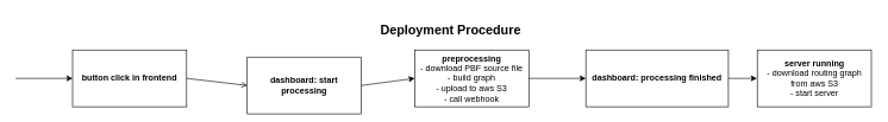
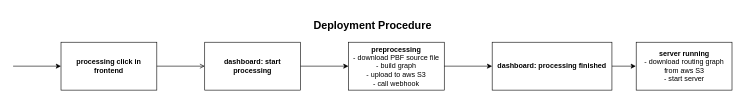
- <mxCell id="12" value="&lt;font style=&quot;font-size: 18px&quot;&gt;Deployment Procedure&lt;/font&gt;" style="text;strokeColor=none;fillColor=none;html=1;fontSize=24;fontStyle=1;verticalAlign=middle;align=center;" vertex="1" parent="1"><mxGeometry x="30" y="20" width="1200" height="40" as="geometry" /></mxCell>
+ <mxCell id="12" value="&lt;font style=&quot;font-size: 18px&quot;&gt;Deployment Procedure&lt;/font&gt;" style="text;strokeColor=none;fillColor=none;html=1;fontSize=24;fontStyle=1;verticalAlign=middle;align=center;" vertex="1" parent="1"><mxGeometry x="20" y="20" width="1200" height="40" as="geometry" /></mxCell>
- <mxCell id="2" value="&lt;b&gt;button click in frontend&lt;/b&gt;" style="rounded=0;whiteSpace=wrap;html=1;align=center;" vertex="1" parent="1"><mxGeometry x="100" y="70" width="160" height="80" as="geometry" /></mxCell>
+ <mxCell id="2" value="&lt;b&gt;processing click in frontend&lt;/b&gt;" style="rounded=0;whiteSpace=wrap;html=1;align=center;" vertex="1" parent="1"><mxGeometry x="100" y="70" width="160" height="80" as="geometry" /></mxCell>
- <mxCell id="4" value="&lt;b&gt;dashboard: start processing&lt;/b&gt;" style="rounded=0;whiteSpace=wrap;html=1;align=center;" vertex="1" parent="1"><mxGeometry x="345" y="80" width="160" height="80" as="geometry" /></mxCell>
+ <mxCell id="4" value="&lt;b&gt;dashboard: start processing&lt;/b&gt;" style="rounded=0;whiteSpace=wrap;html=1;align=center;" vertex="1" parent="1"><mxGeometry x="340" y="70" width="160" height="80" as="geometry" /></mxCell>
